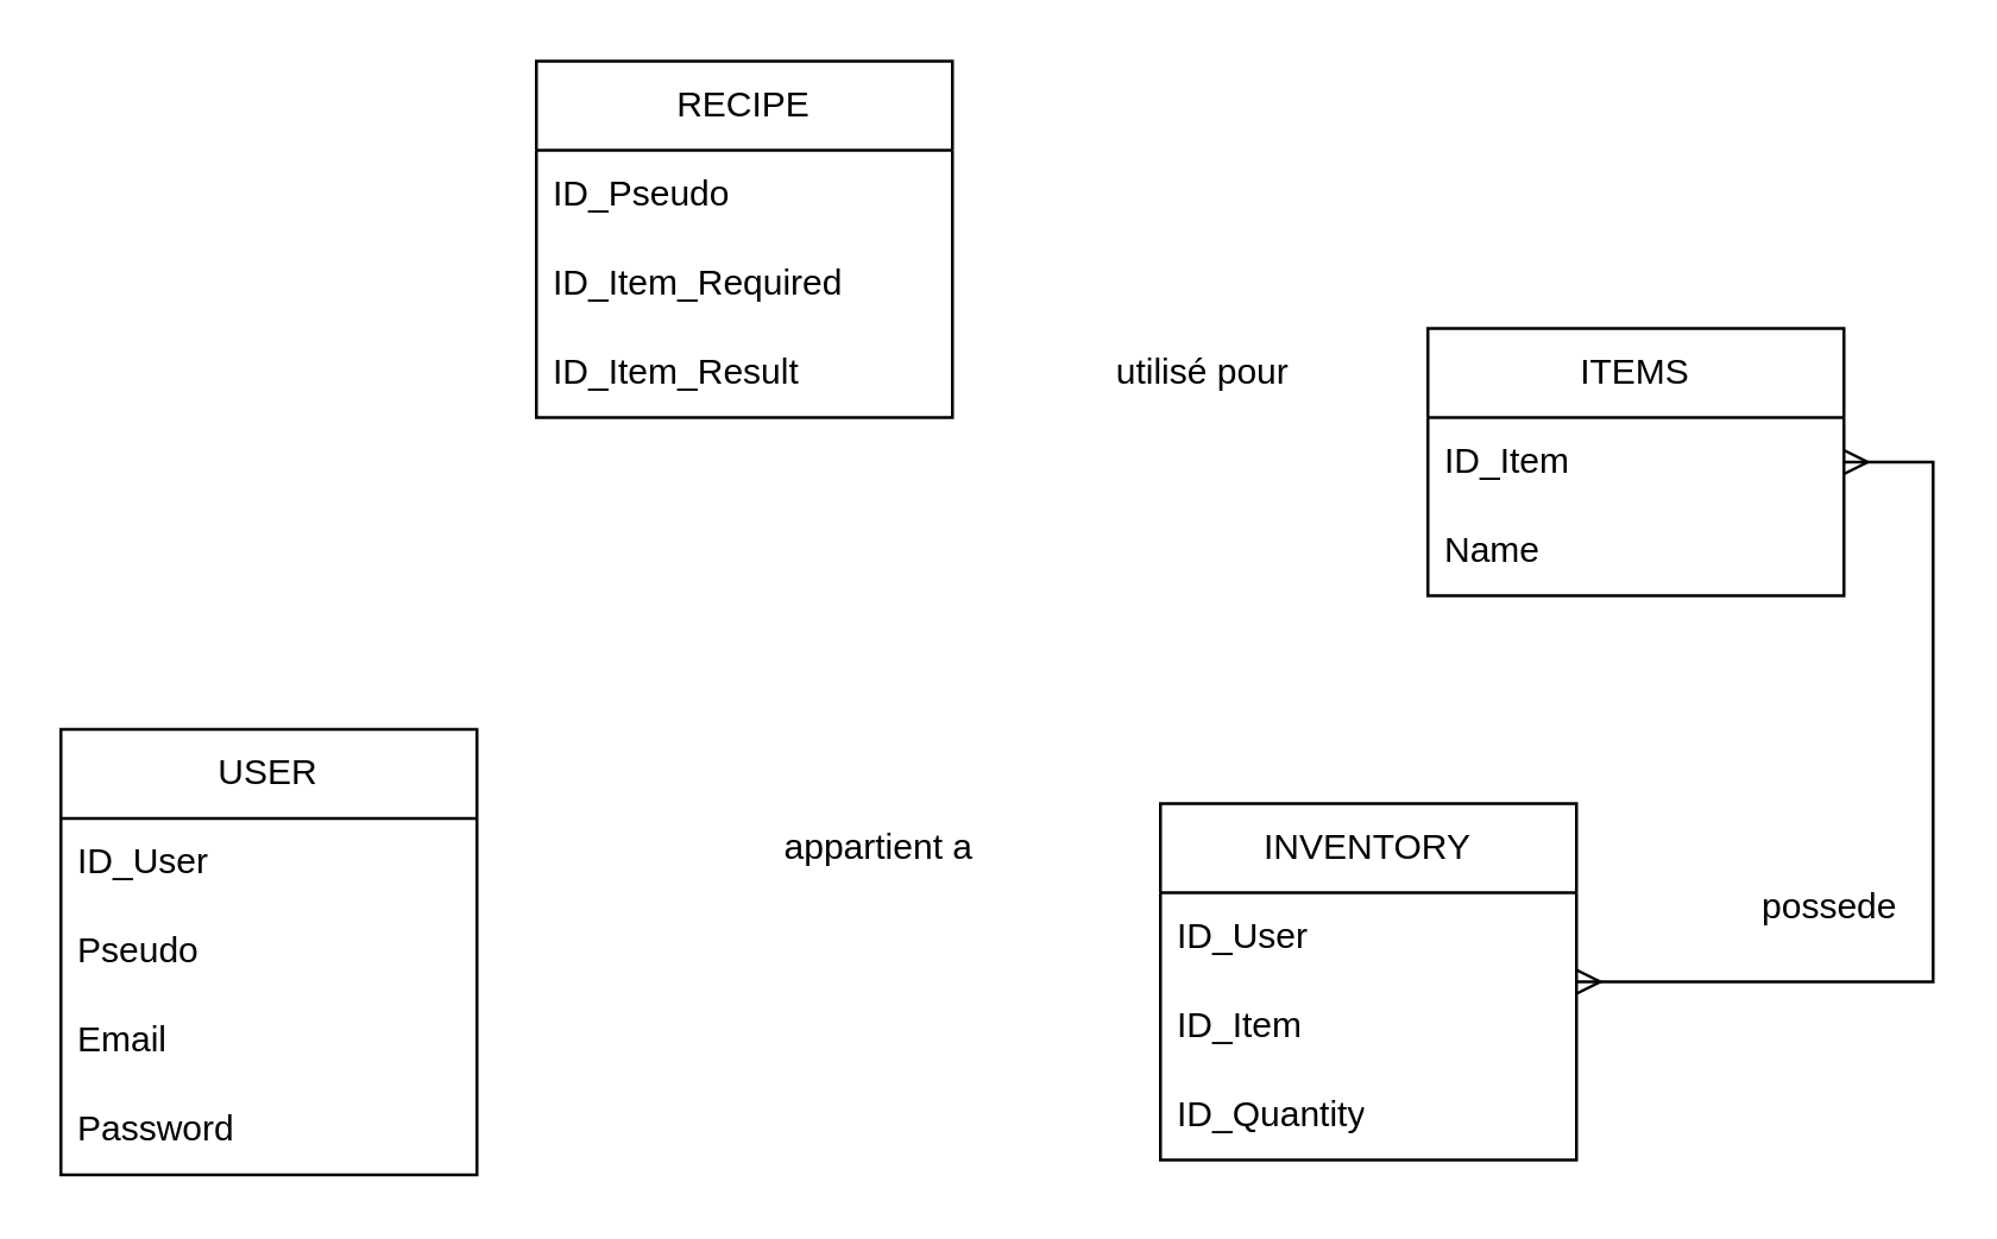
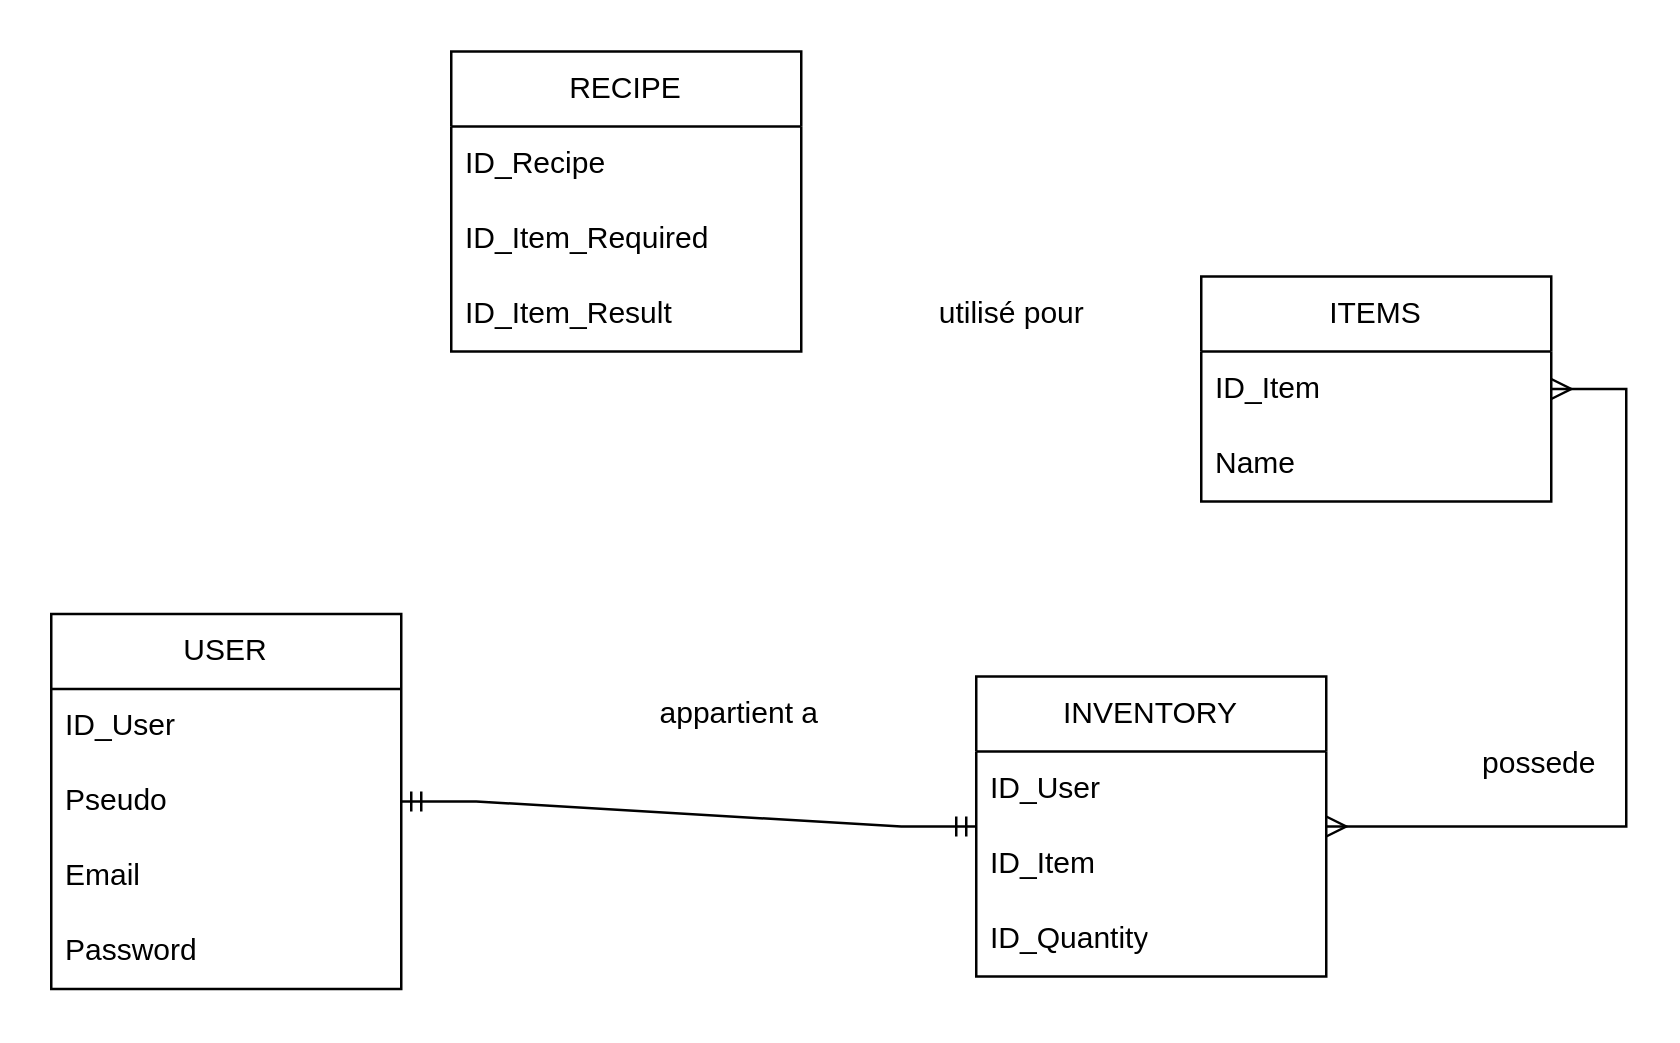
- <mxCell id="6" value="ID_Pseudo" style="text;strokeColor=none;fillColor=none;align=left;verticalAlign=middle;spacingLeft=4;spacingRight=4;overflow=hidden;points=[[0,0.5],[1,0.5]];portConstraint=eastwest;rotatable=0;whiteSpace=wrap;html=1;" vertex="1" parent="5"><mxGeometry y="30" width="140" height="30" as="geometry" /></mxCell>
+ <mxCell id="6" value="ID_Recipe" style="text;strokeColor=none;fillColor=none;align=left;verticalAlign=middle;spacingLeft=4;spacingRight=4;overflow=hidden;points=[[0,0.5],[1,0.5]];portConstraint=eastwest;rotatable=0;whiteSpace=wrap;html=1;" vertex="1" parent="5"><mxGeometry y="30" width="140" height="30" as="geometry" /></mxCell>
+ <mxCell id="18" value="" style="edgeStyle=entityRelationEdgeStyle;fontSize=12;html=1;endArrow=ERmandOne;startArrow=ERmandOne;rounded=0;" edge="1" parent="1" source="13" target="9"><mxGeometry width="100" height="100" relative="1" as="geometry"><mxPoint x="320" y="170" as="sourcePoint" /><mxPoint x="420" y="70" as="targetPoint" /></mxGeometry></mxCell>
